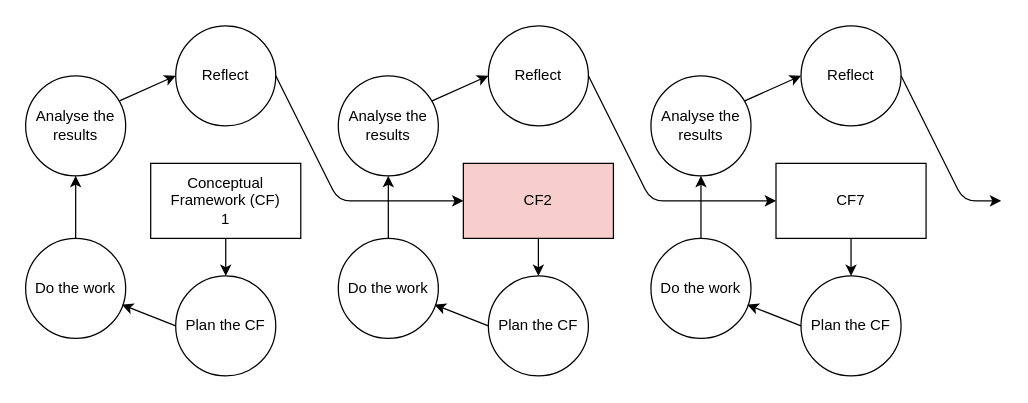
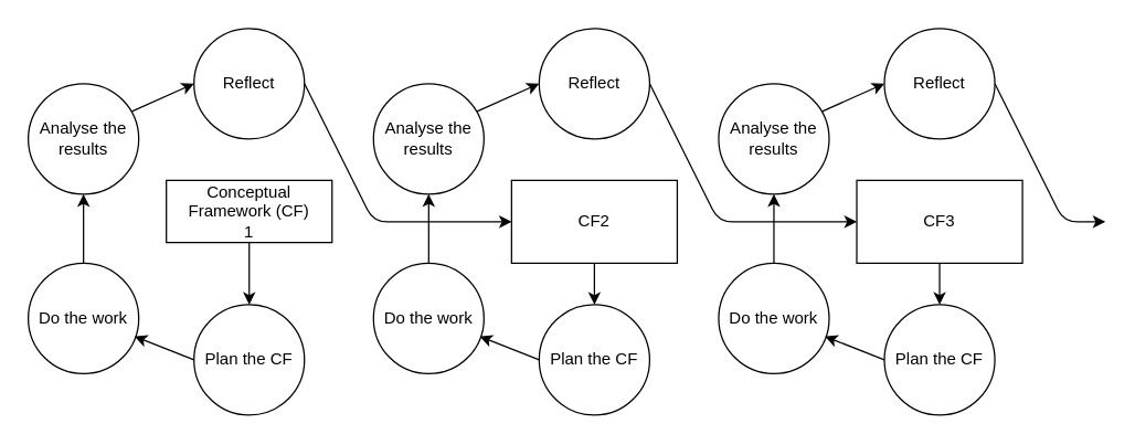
- <mxCell id="2" value="Conceptual Framework (CF)&lt;br&gt;1" style="rounded=0;whiteSpace=wrap;html=1;" parent="1" vertex="1"><mxGeometry x="120" y="130" width="120" height="60" as="geometry" /></mxCell>
+ <mxCell id="2" value="Conceptual Framework (CF)&lt;br&gt;1" style="rounded=0;whiteSpace=wrap;html=1;" parent="1" vertex="1"><mxGeometry x="120" y="130" width="120" height="45" as="geometry" /></mxCell>
- <mxCell id="11" value="CF2" style="rounded=0;whiteSpace=wrap;html=1;fillColor=#f8cecc;" parent="1" vertex="1"><mxGeometry x="370" y="130" width="120" height="60" as="geometry" /></mxCell>
+ <mxCell id="11" value="CF2" style="rounded=0;whiteSpace=wrap;html=1;" parent="1" vertex="1"><mxGeometry x="370" y="130" width="120" height="60" as="geometry" /></mxCell>
- <mxCell id="21" value="CF7" style="rounded=0;whiteSpace=wrap;html=1;" parent="1" vertex="1"><mxGeometry x="620" y="130" width="120" height="60" as="geometry" /></mxCell>
+ <mxCell id="21" value="CF3" style="rounded=0;whiteSpace=wrap;html=1;" parent="1" vertex="1"><mxGeometry x="620" y="130" width="120" height="60" as="geometry" /></mxCell>
